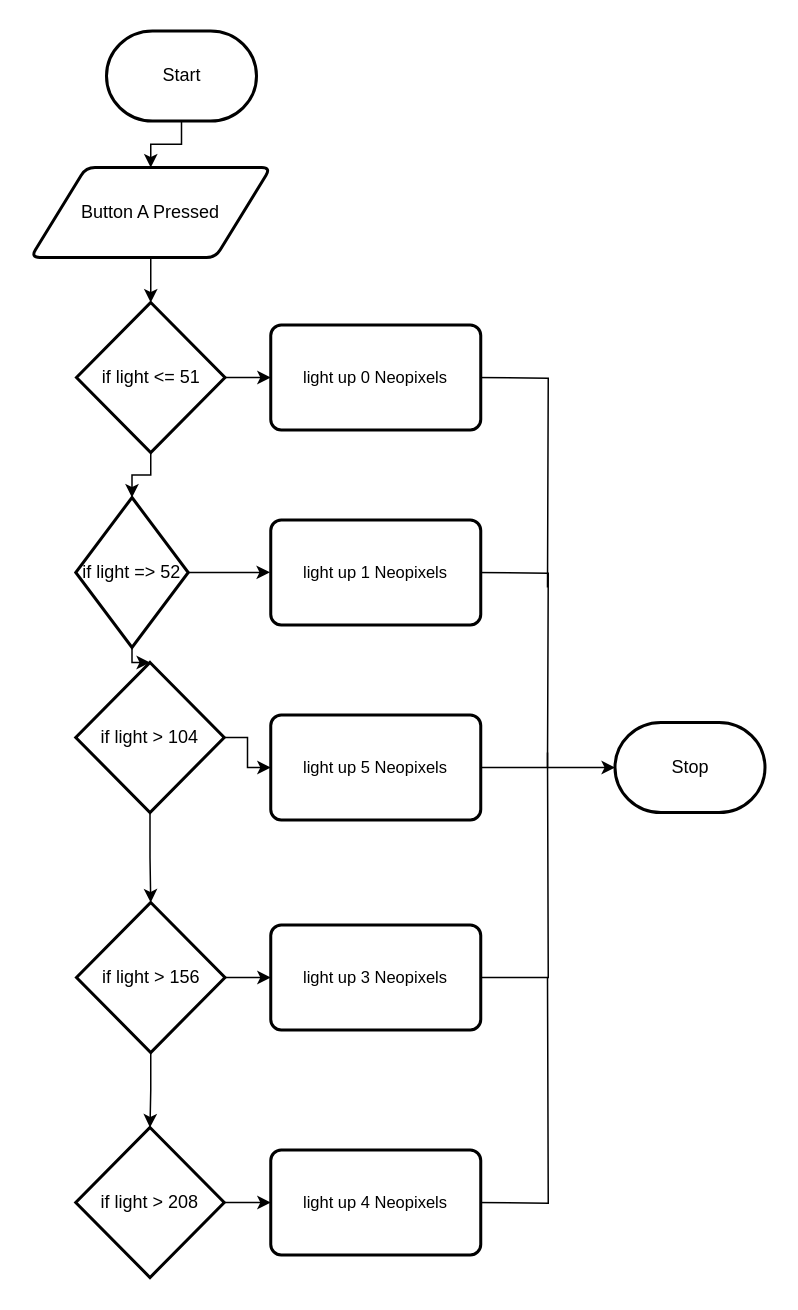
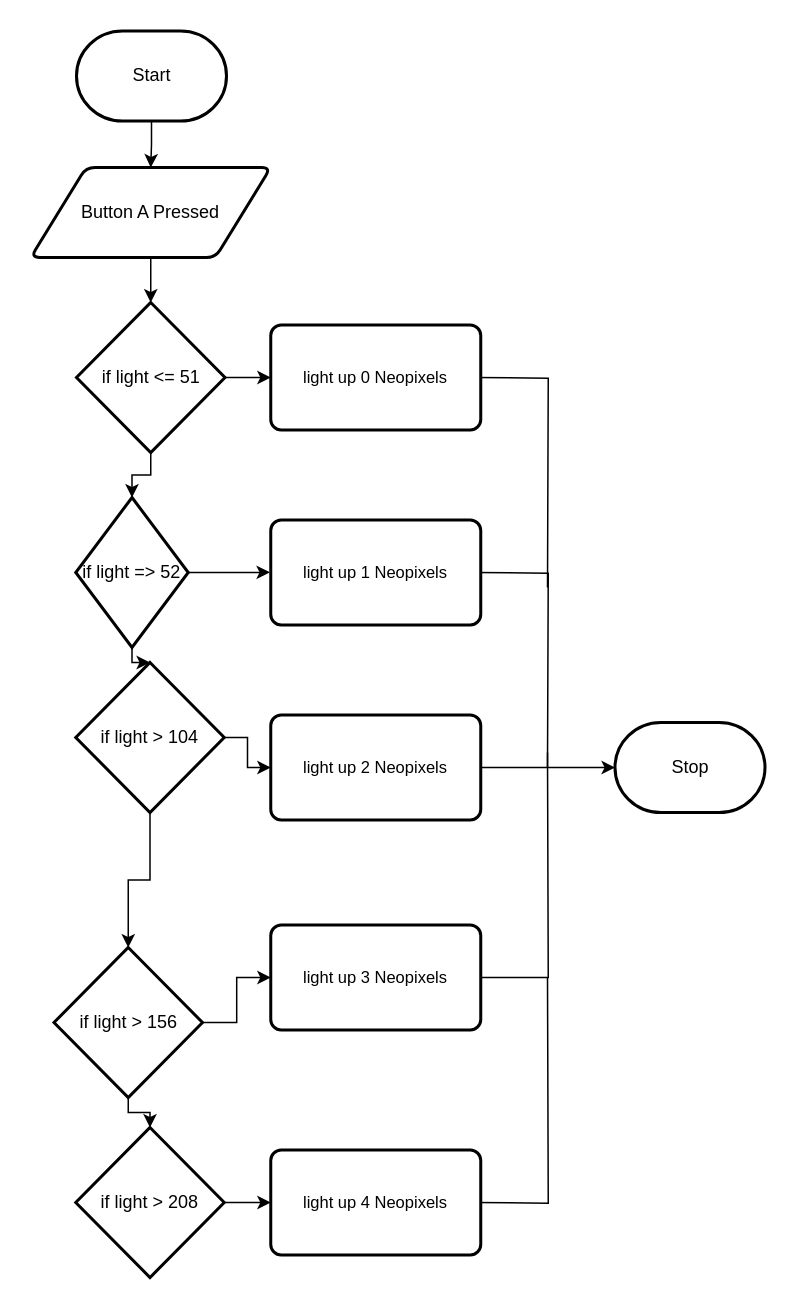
- <mxCell id="3" value="Start" style="strokeWidth=2;html=1;shape=mxgraph.flowchart.terminator;whiteSpace=wrap;" parent="1" vertex="1"><mxGeometry x="70.5" y="20" width="100" height="60" as="geometry" /></mxCell>
+ <mxCell id="3" value="Start" style="strokeWidth=2;html=1;shape=mxgraph.flowchart.terminator;whiteSpace=wrap;" parent="1" vertex="1"><mxGeometry x="50.5" y="20" width="100" height="60" as="geometry" /></mxCell>
- <mxCell id="23" value="light up 5 Neopixels" style="rounded=1;whiteSpace=wrap;html=1;absoluteArcSize=1;arcSize=14;strokeWidth=2;fontFamily=Helvetica;fontSize=11;fontColor=default;" vertex="1" parent="1"><mxGeometry x="180" y="476" width="140" height="70" as="geometry" /></mxCell>
+ <mxCell id="23" value="light up 2 Neopixels" style="rounded=1;whiteSpace=wrap;html=1;absoluteArcSize=1;arcSize=14;strokeWidth=2;fontFamily=Helvetica;fontSize=11;fontColor=default;" vertex="1" parent="1"><mxGeometry x="180" y="476" width="140" height="70" as="geometry" /></mxCell>
- <mxCell id="17" value="if light &amp;gt; 156" style="strokeWidth=2;html=1;shape=mxgraph.flowchart.decision;whiteSpace=wrap;" vertex="1" parent="1"><mxGeometry x="50.5" y="601" width="99" height="100" as="geometry" /></mxCell>
+ <mxCell id="17" value="if light &amp;gt; 156" style="strokeWidth=2;html=1;shape=mxgraph.flowchart.decision;whiteSpace=wrap;" vertex="1" parent="1"><mxGeometry x="35.5" y="631" width="99" height="100" as="geometry" /></mxCell>
